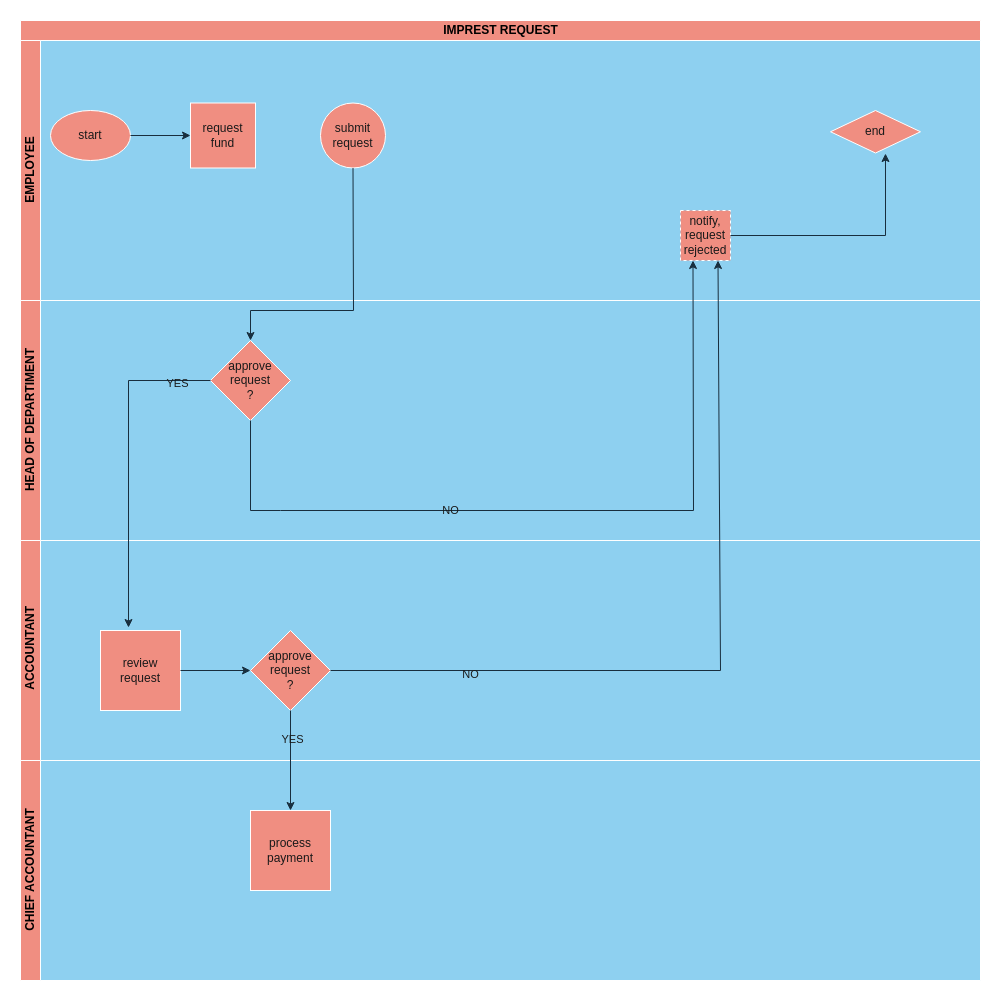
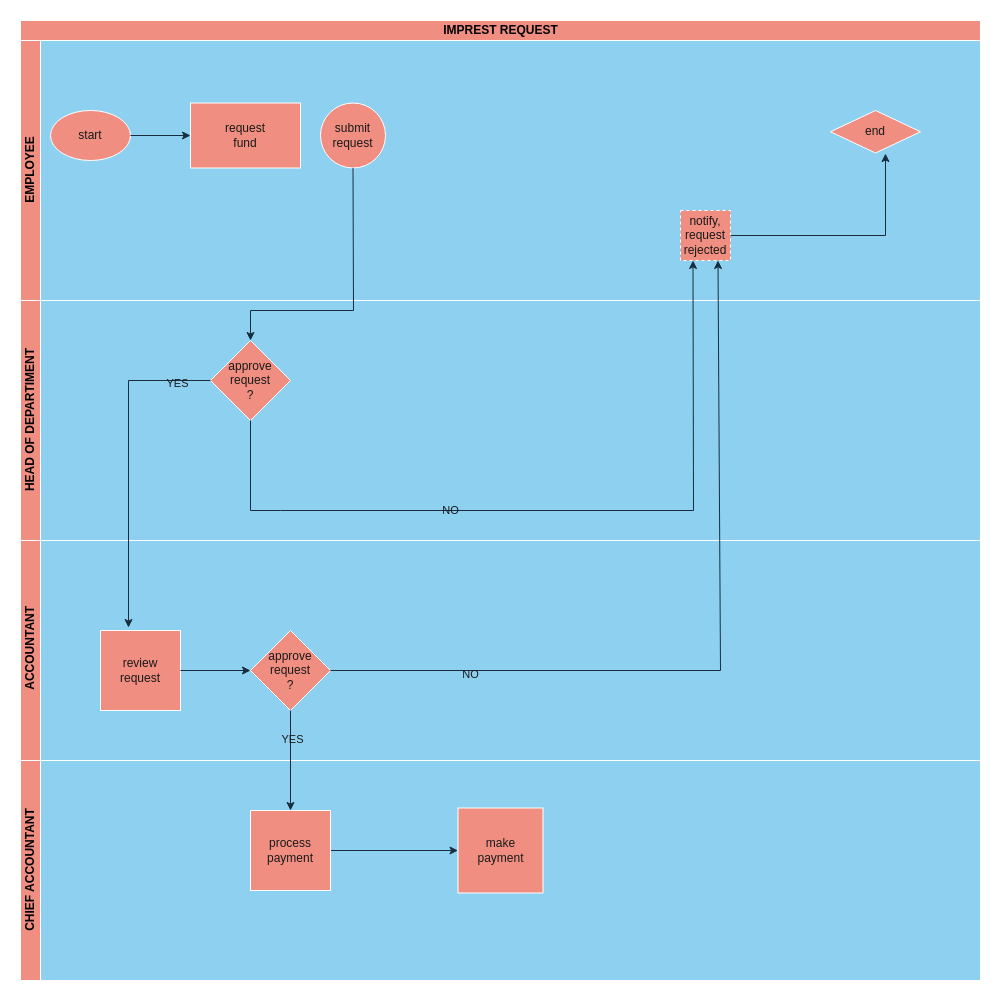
- <mxCell id="5" value="&lt;div&gt;request &lt;br&gt;&lt;/div&gt;&lt;div&gt;fund&lt;br&gt;&lt;/div&gt;" style="whiteSpace=wrap;html=1;aspect=fixed;fillColor=#F08E81;fontColor=#1A1A1A;strokeColor=#FFFFFF;labelBackgroundColor=none;" parent="3" vertex="1"><mxGeometry x="170" y="62.5" width="65" height="65" as="geometry" /></mxCell>
+ <mxCell id="5" value="&lt;div&gt;request &lt;br&gt;&lt;/div&gt;&lt;div&gt;fund&lt;br&gt;&lt;/div&gt;" style="whiteSpace=wrap;html=1;aspect=fixed;fillColor=#F08E81;fontColor=#1A1A1A;strokeColor=#FFFFFF;labelBackgroundColor=none;" parent="3" vertex="1"><mxGeometry x="170" y="62.5" width="110" height="65" as="geometry" /></mxCell>
+ <mxCell id="18" value="" style="edgeStyle=orthogonalEdgeStyle;rounded=0;orthogonalLoop=1;jettySize=auto;html=1;labelBackgroundColor=none;strokeColor=#182E3E;fontColor=default;" parent="17" source="19" target="20" edge="1"><mxGeometry relative="1" as="geometry" /></mxCell>
+ <mxCell id="20" value="&lt;div&gt;make&lt;br&gt;&lt;/div&gt;&lt;div&gt;payment&lt;br&gt;&lt;/div&gt;" style="whiteSpace=wrap;html=1;aspect=fixed;fillColor=#F08E81;fontColor=#1A1A1A;strokeColor=#FFFFFF;labelBackgroundColor=none;" parent="17" vertex="1"><mxGeometry x="437.5" y="47.5" width="85" height="85" as="geometry" /></mxCell>
